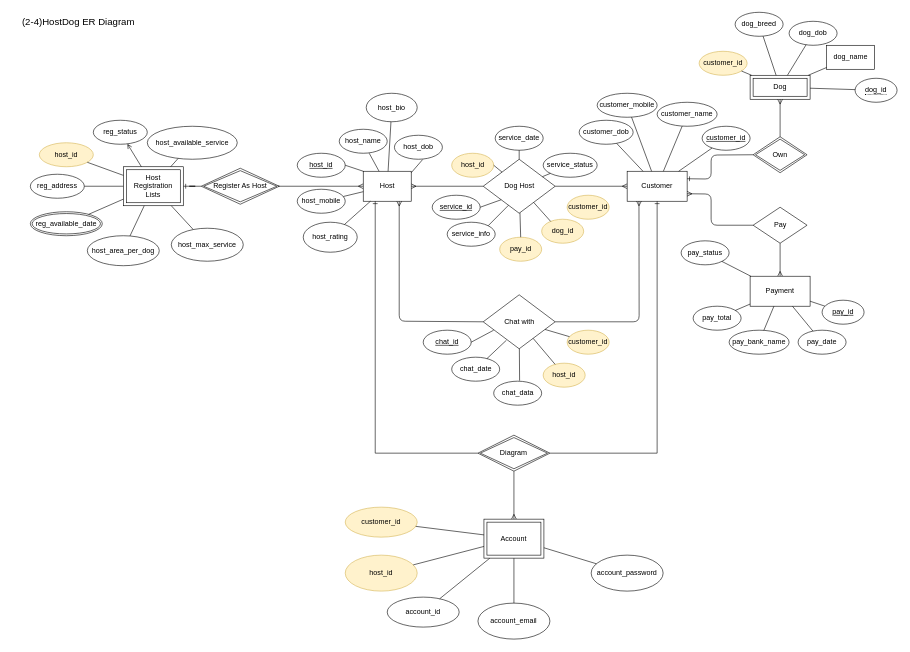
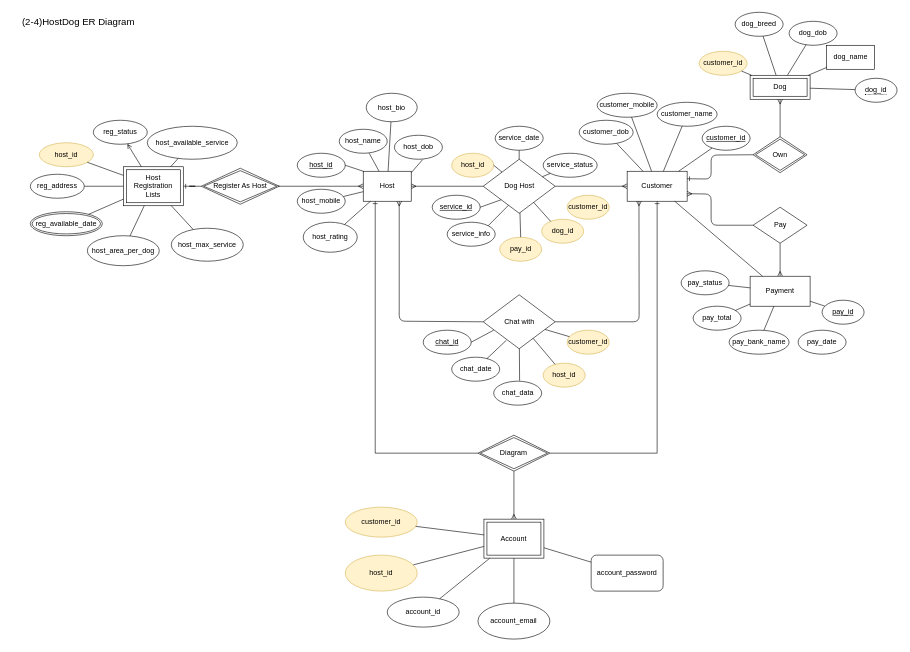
- <mxCell id="55" value="pay_status" style="ellipse;whiteSpace=wrap;html=1;align=center;" parent="1" vertex="1"><mxGeometry x="1135" y="401" width="80" height="40" as="geometry" /></mxCell>
+ <mxCell id="55" value="pay_status" style="ellipse;whiteSpace=wrap;html=1;align=center;" parent="1" vertex="1"><mxGeometry x="1135" y="451" width="80" height="40" as="geometry" /></mxCell>
- <mxCell id="93" value="" style="endArrow=none;html=1;" parent="1" source="30" target="32" edge="1"><mxGeometry width="50" height="50" relative="1" as="geometry"><mxPoint x="1320" y="561" as="sourcePoint" /><mxPoint x="1370" y="511" as="targetPoint" /></mxGeometry></mxCell>
+ <mxCell id="93" value="" style="endArrow=none;html=1;" parent="1" source="30" target="7" edge="1"><mxGeometry width="50" height="50" relative="1" as="geometry"><mxPoint x="1320" y="561" as="sourcePoint" /><mxPoint x="1370" y="511" as="targetPoint" /></mxGeometry></mxCell>
- <mxCell id="102" value="account_password" style="ellipse;whiteSpace=wrap;html=1;" parent="1" vertex="1"><mxGeometry x="985" y="925" width="120" height="60" as="geometry" /></mxCell>
+ <mxCell id="102" value="account_password" style="whiteSpace=wrap;html=1;rounded=1;" parent="1" vertex="1"><mxGeometry x="985" y="925" width="120" height="60" as="geometry" /></mxCell>
